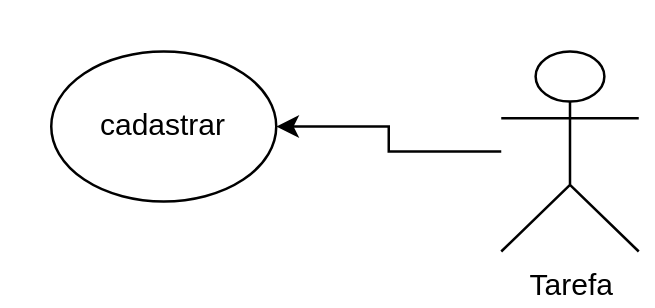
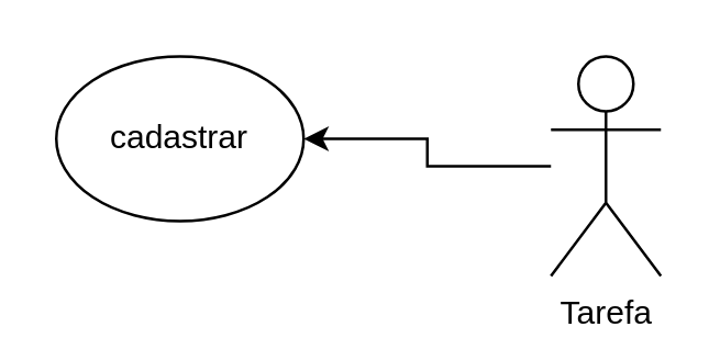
- <mxCell id="3" value="Tarefa" style="shape=umlActor;verticalLabelPosition=bottom;verticalAlign=top;html=1;outlineConnect=0;" vertex="1" parent="1"><mxGeometry x="200" y="20" width="55" height="80" as="geometry" /></mxCell>
+ <mxCell id="3" value="Tarefa" style="shape=umlActor;verticalLabelPosition=bottom;verticalAlign=top;html=1;outlineConnect=0;" vertex="1" parent="1"><mxGeometry x="200" y="20" width="40" height="80" as="geometry" /></mxCell>
